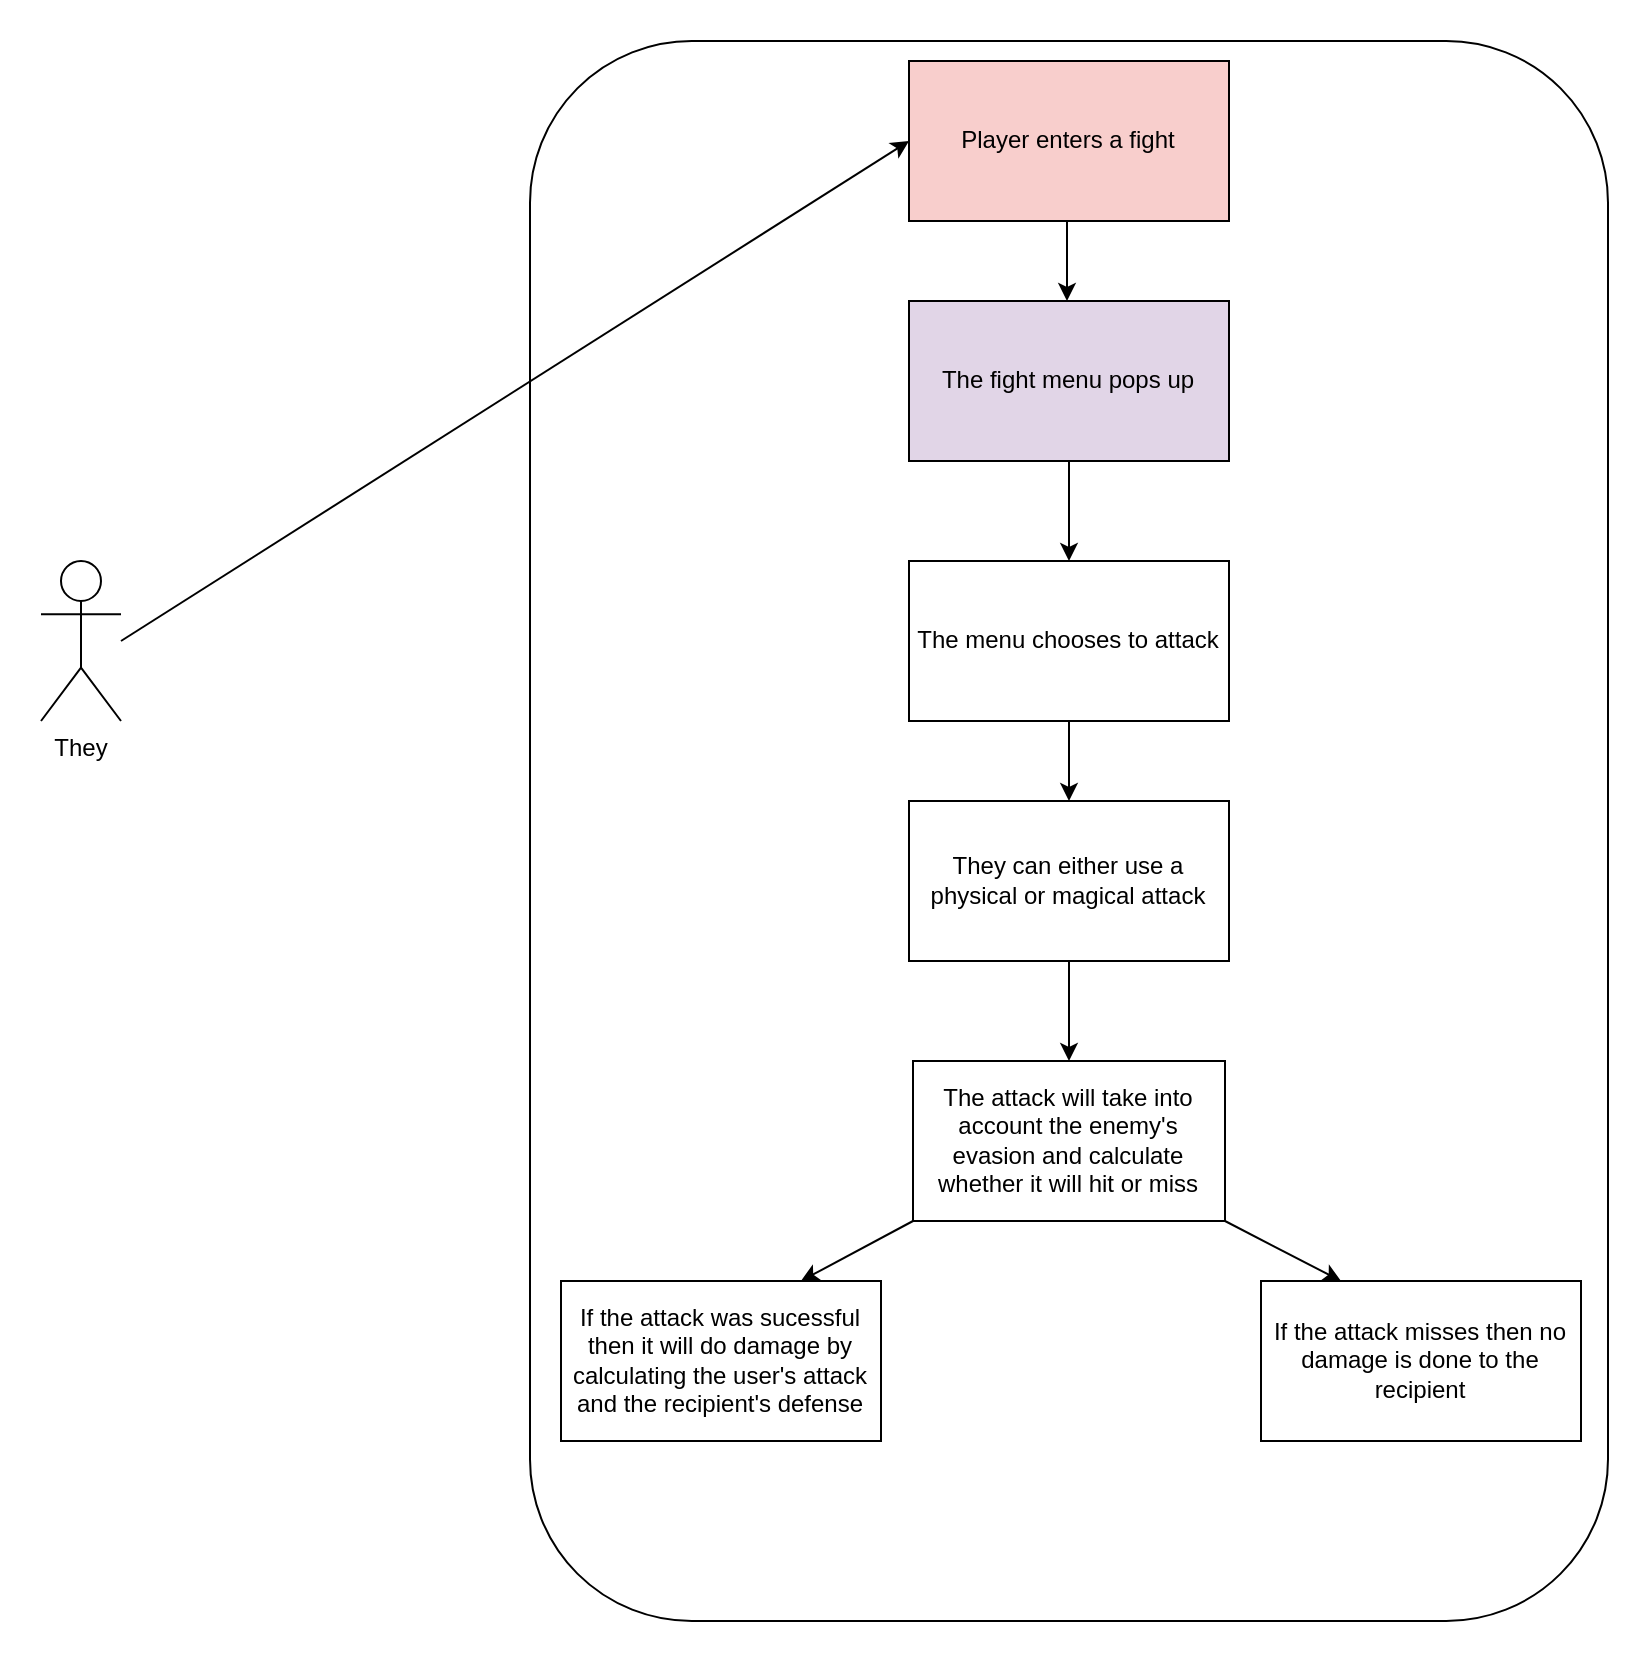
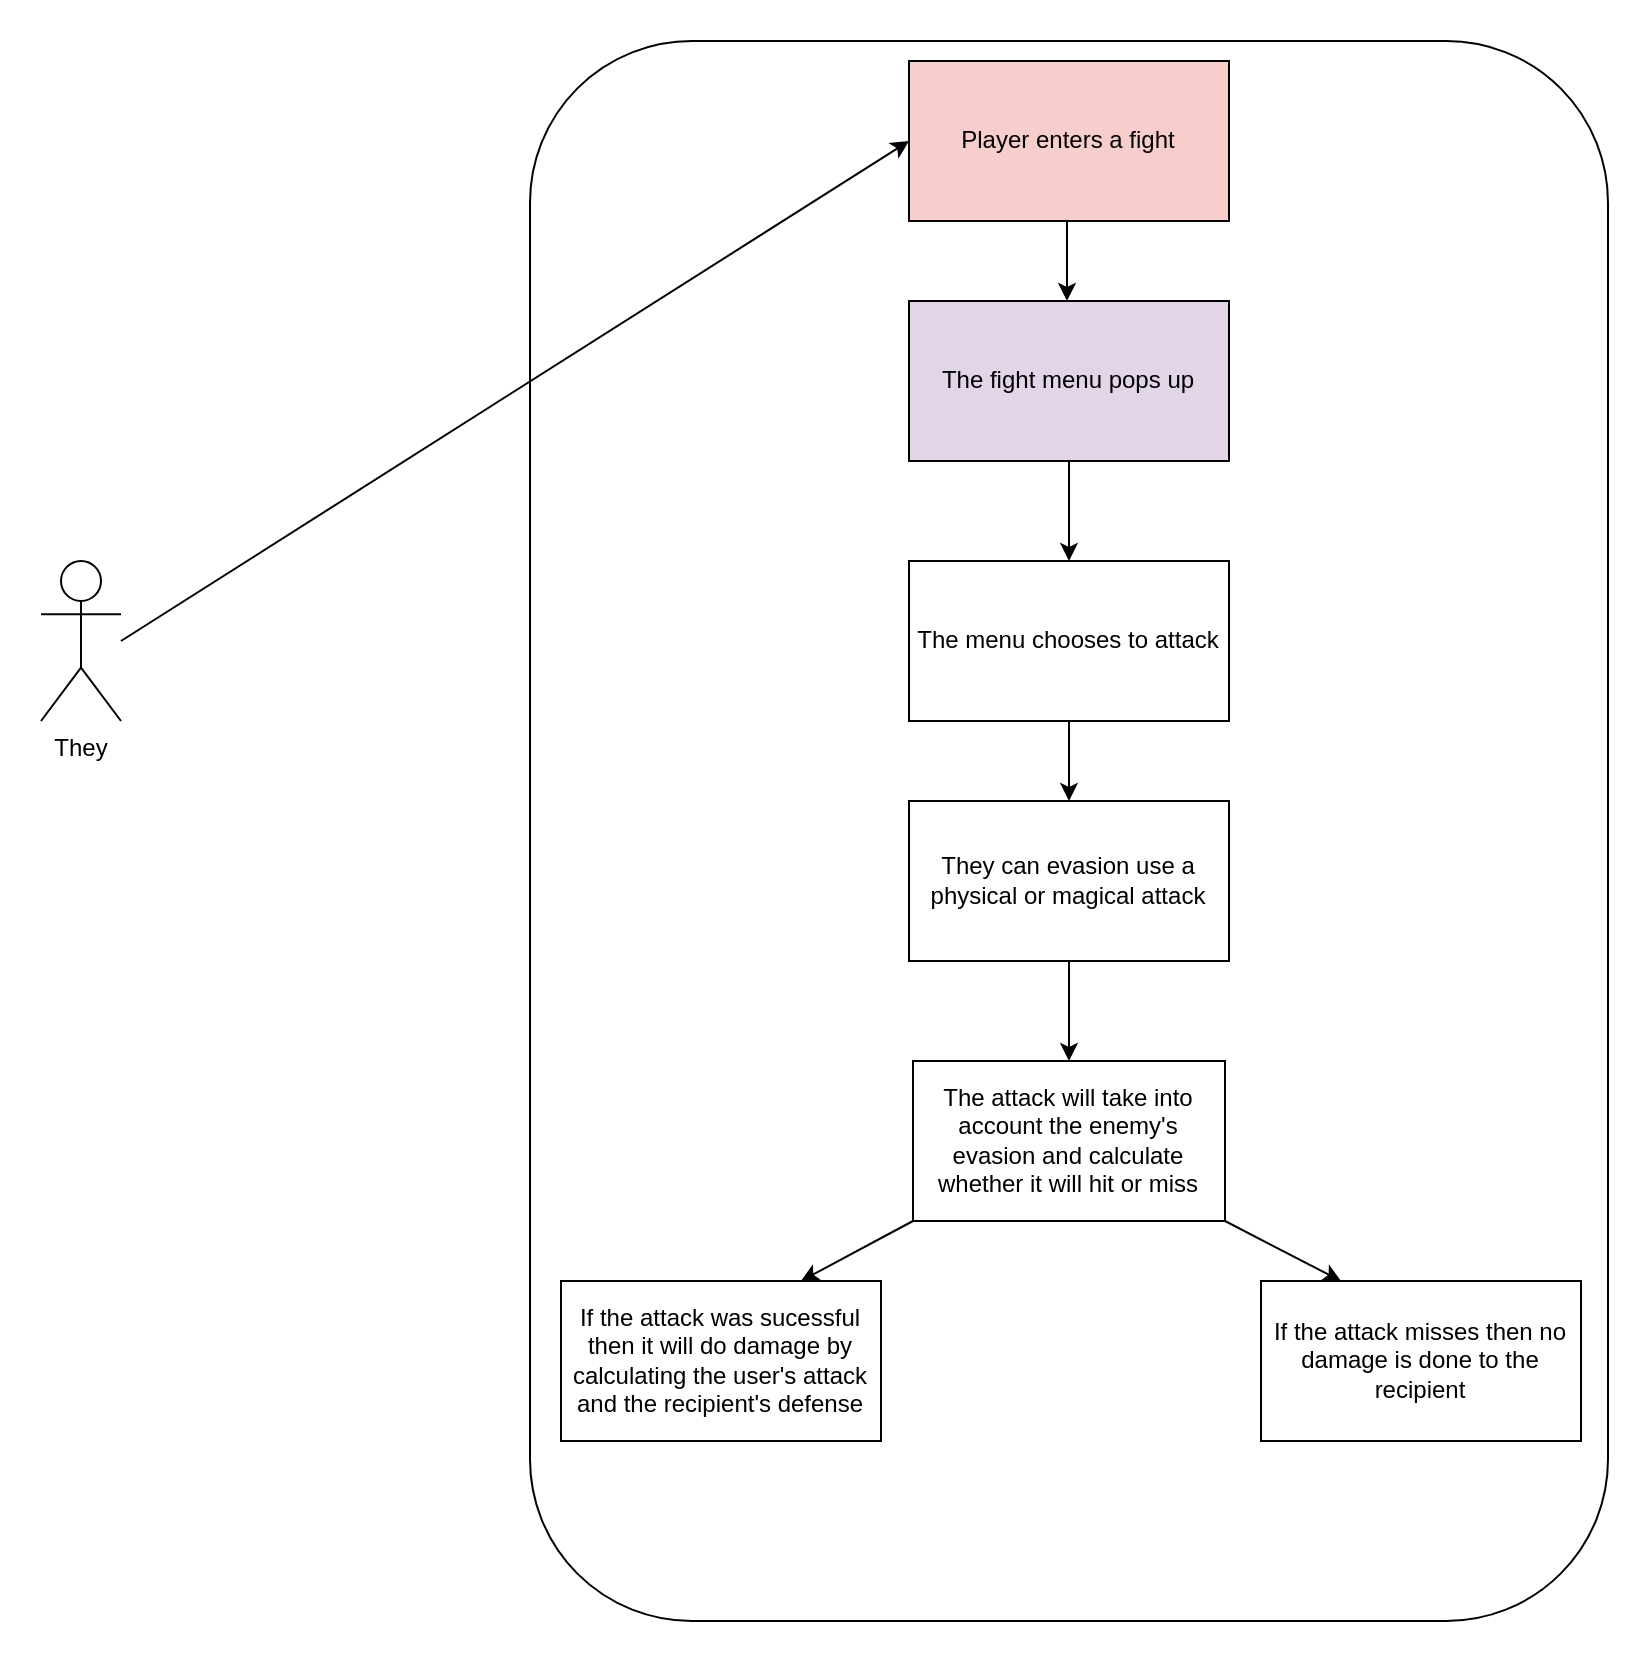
- <mxCell id="4" value="They can either use a physical or magical attack" style="rounded=0;whiteSpace=wrap;html=1;" parent="1" vertex="1"><mxGeometry x="454" y="400" width="160" height="80" as="geometry" /></mxCell>
+ <mxCell id="4" value="They can evasion use a physical or magical attack" style="rounded=0;whiteSpace=wrap;html=1;" parent="1" vertex="1"><mxGeometry x="454" y="400" width="160" height="80" as="geometry" /></mxCell>
